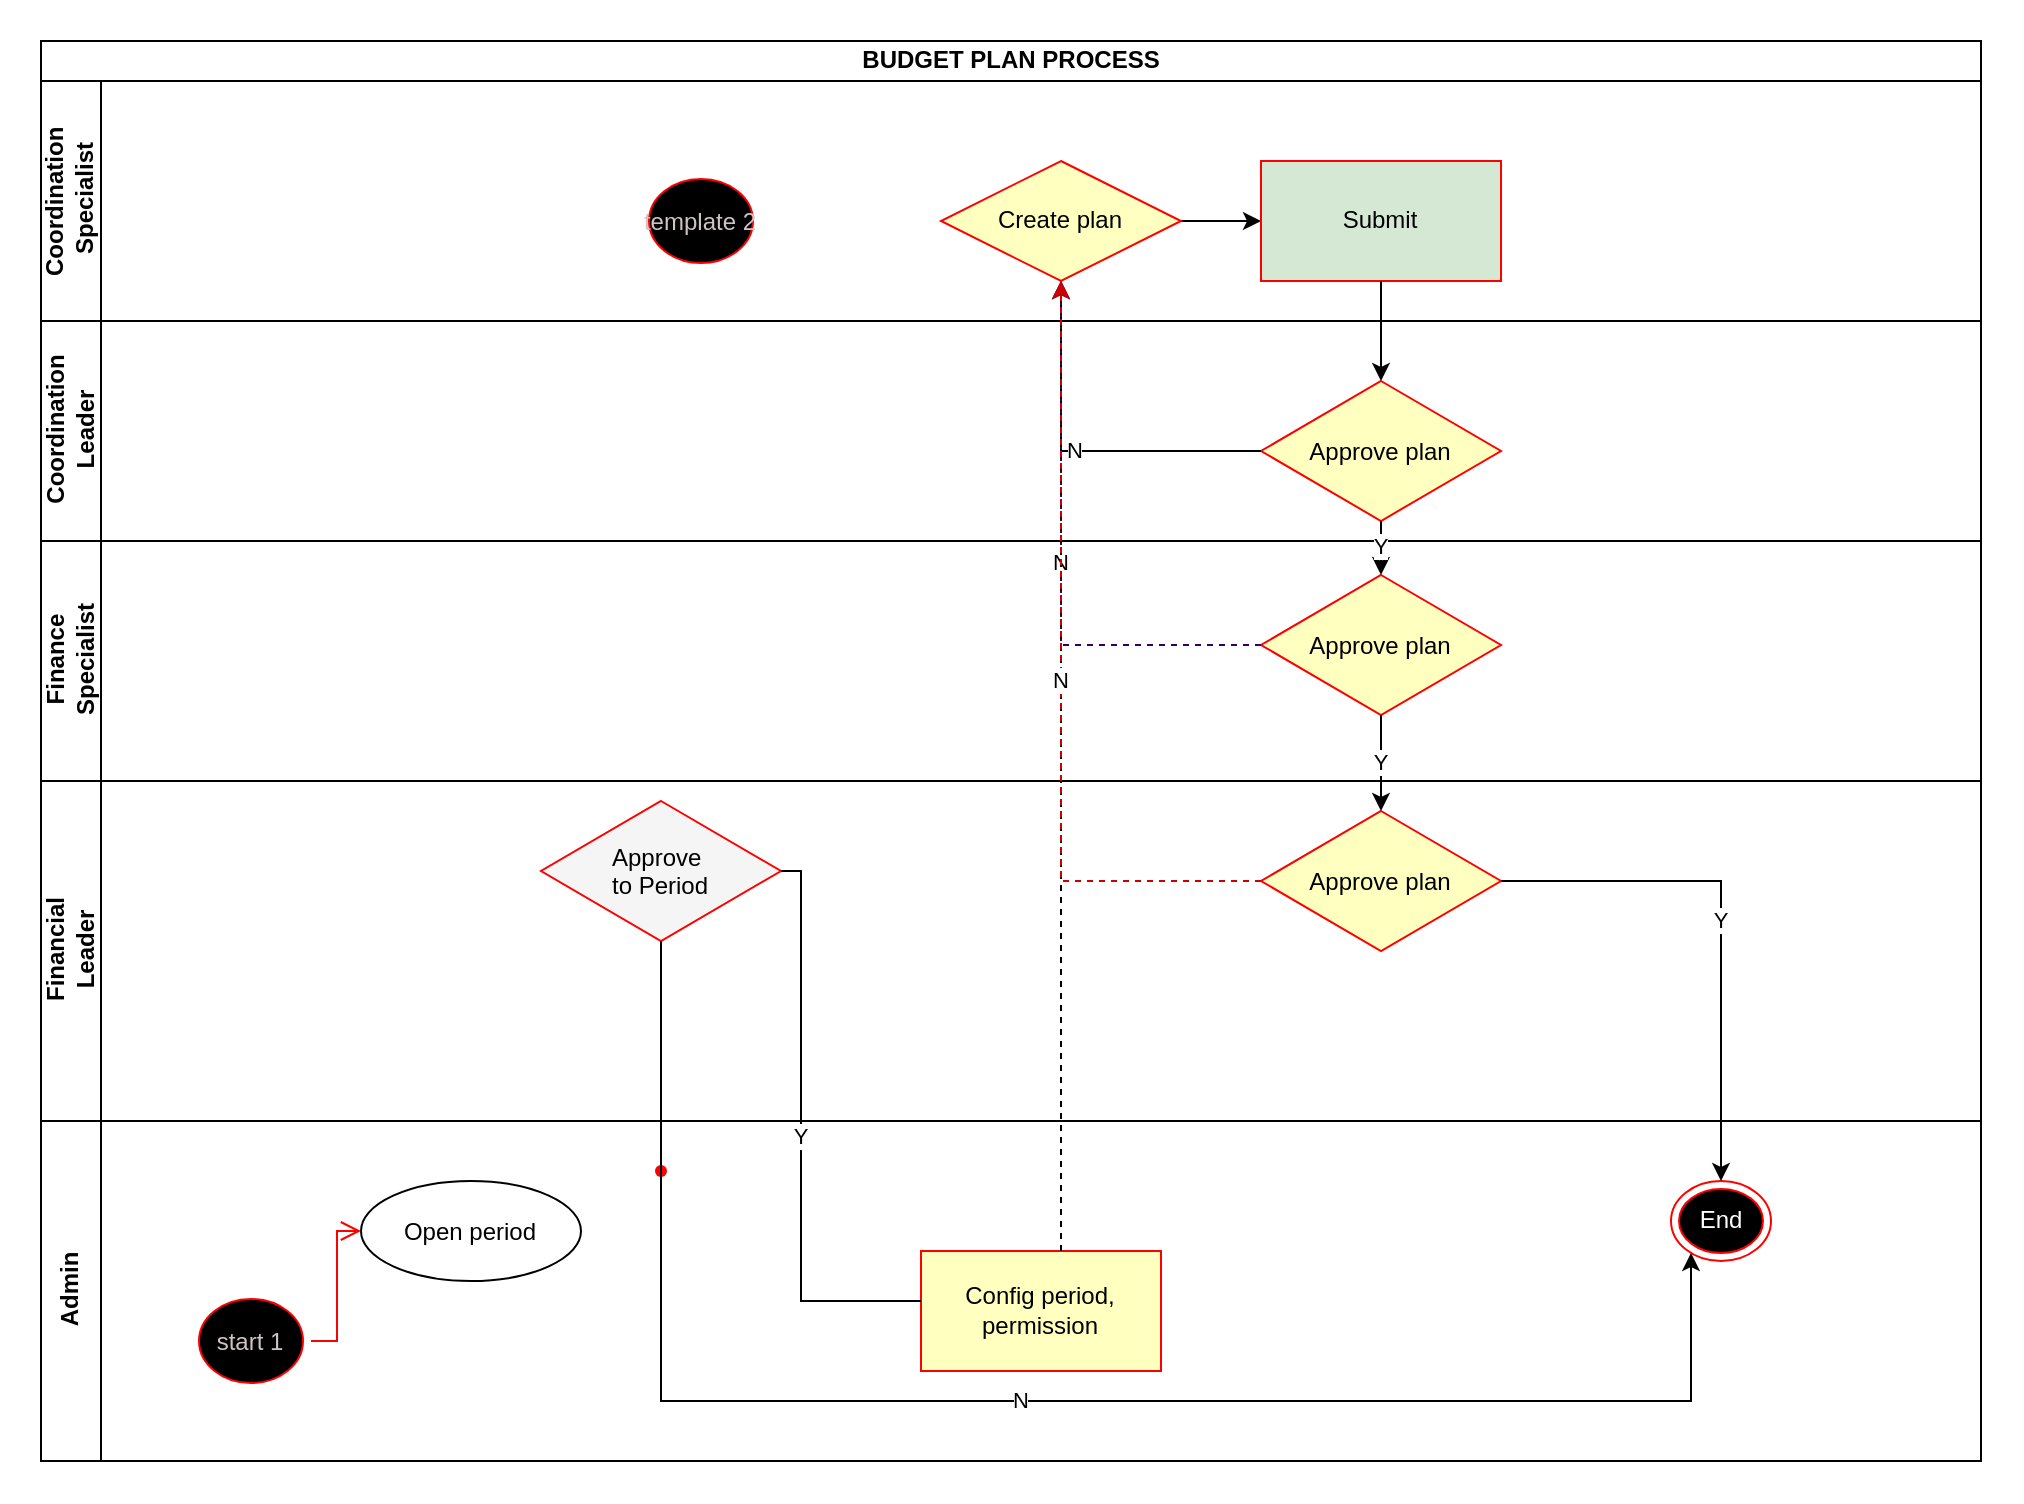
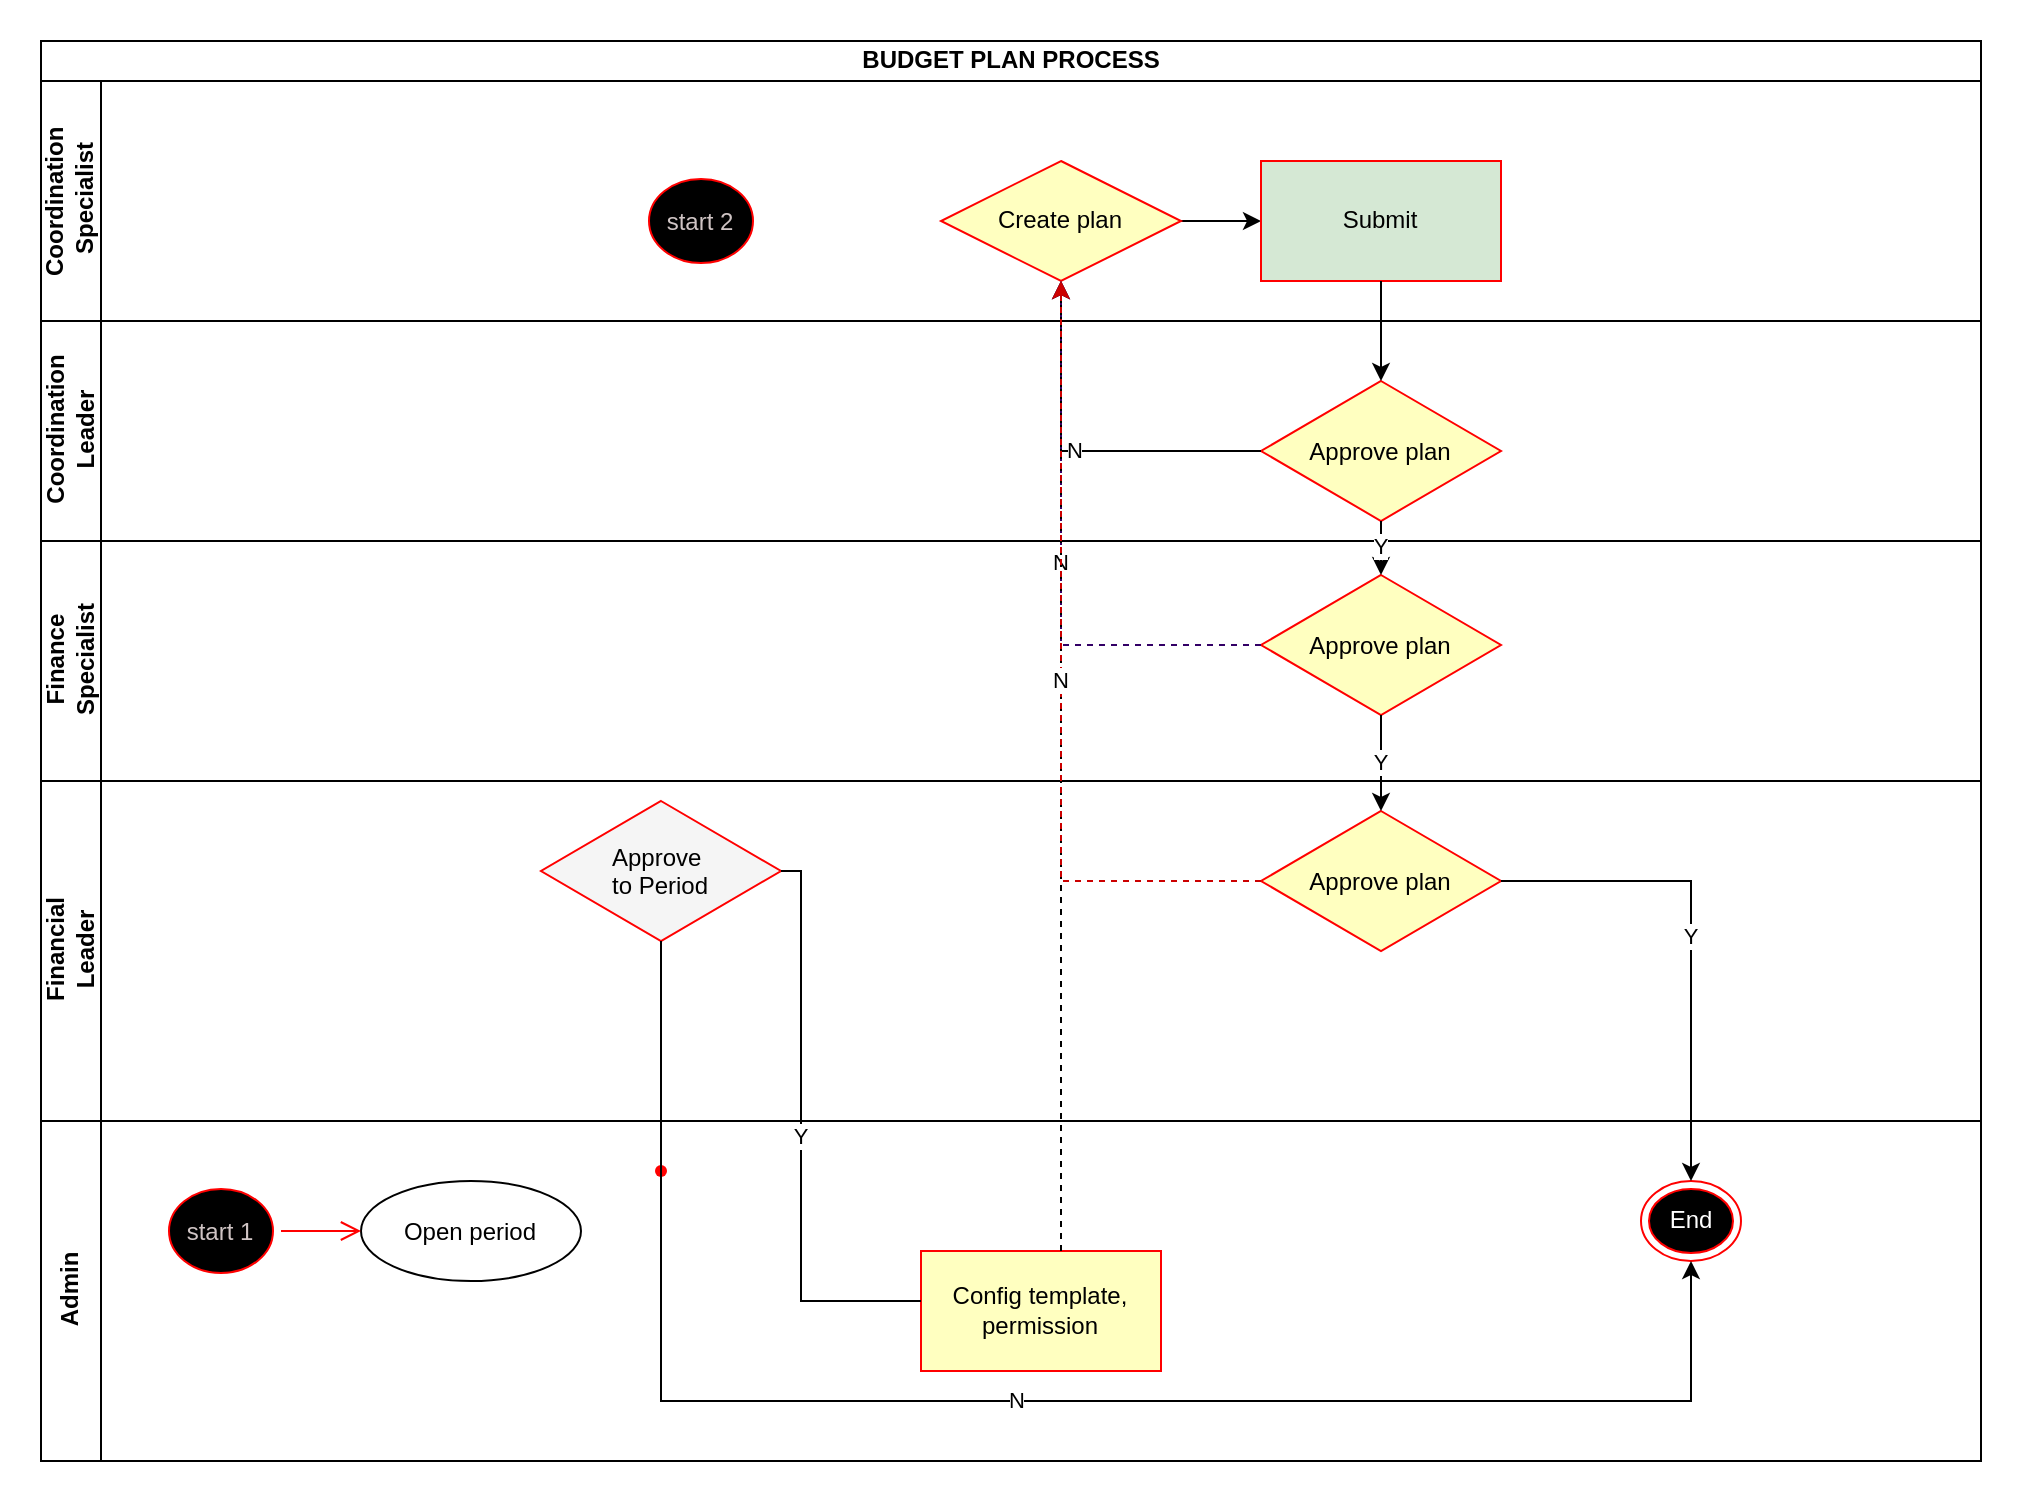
- <mxCell id="6" value="template 2" style="ellipse;shape=startState;fillColor=#000000;strokeColor=#ff0000;fontColor=light-dark(#cfc4c4, #ededed);" vertex="1" parent="3"><mxGeometry x="300" y="45" width="60" height="50" as="geometry" /></mxCell>
+ <mxCell id="6" value="start 2" style="ellipse;shape=startState;fillColor=#000000;strokeColor=#ff0000;fontColor=light-dark(#cfc4c4, #ededed);" vertex="1" parent="3"><mxGeometry x="300" y="45" width="60" height="50" as="geometry" /></mxCell>
- <mxCell id="24" value="End" style="ellipse;html=1;shape=endState;fillColor=#000000;strokeColor=#ff0000;fontColor=#FFFFFF;" vertex="1" parent="20"><mxGeometry x="815" y="30" width="50" height="40" as="geometry" /></mxCell>
+ <mxCell id="24" value="End" style="ellipse;html=1;shape=endState;fillColor=#000000;strokeColor=#ff0000;fontColor=#FFFFFF;" vertex="1" parent="20"><mxGeometry x="800" y="30" width="50" height="40" as="geometry" /></mxCell>
- <mxCell id="25" value="Config period, permission" style="whiteSpace=wrap;html=1;fillColor=#ffffc0;strokeColor=#ff0000;" vertex="1" parent="20"><mxGeometry x="440" y="65" width="120" height="60" as="geometry" /></mxCell>
+ <mxCell id="25" value="Config template, permission" style="whiteSpace=wrap;html=1;fillColor=#ffffc0;strokeColor=#ff0000;" vertex="1" parent="20"><mxGeometry x="440" y="65" width="120" height="60" as="geometry" /></mxCell>
- <mxCell id="21" value="start 1" style="ellipse;shape=startState;fillColor=#000000;strokeColor=#ff0000;fontColor=light-dark(#cfc4c4, #ededed);" vertex="1" parent="20"><mxGeometry x="75" y="85" width="60" height="50" as="geometry" /></mxCell>
+ <mxCell id="21" value="start 1" style="ellipse;shape=startState;fillColor=#000000;strokeColor=#ff0000;fontColor=light-dark(#cfc4c4, #ededed);" vertex="1" parent="20"><mxGeometry x="60" y="30" width="60" height="50" as="geometry" /></mxCell>
